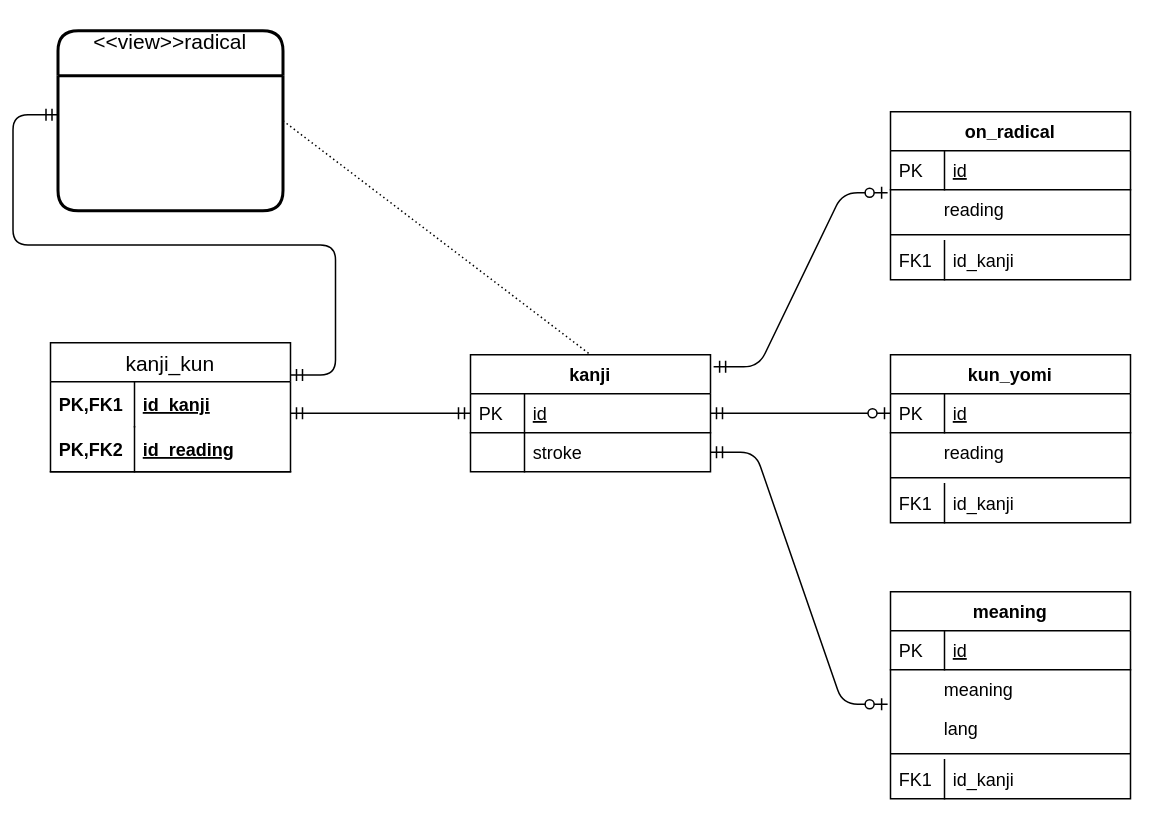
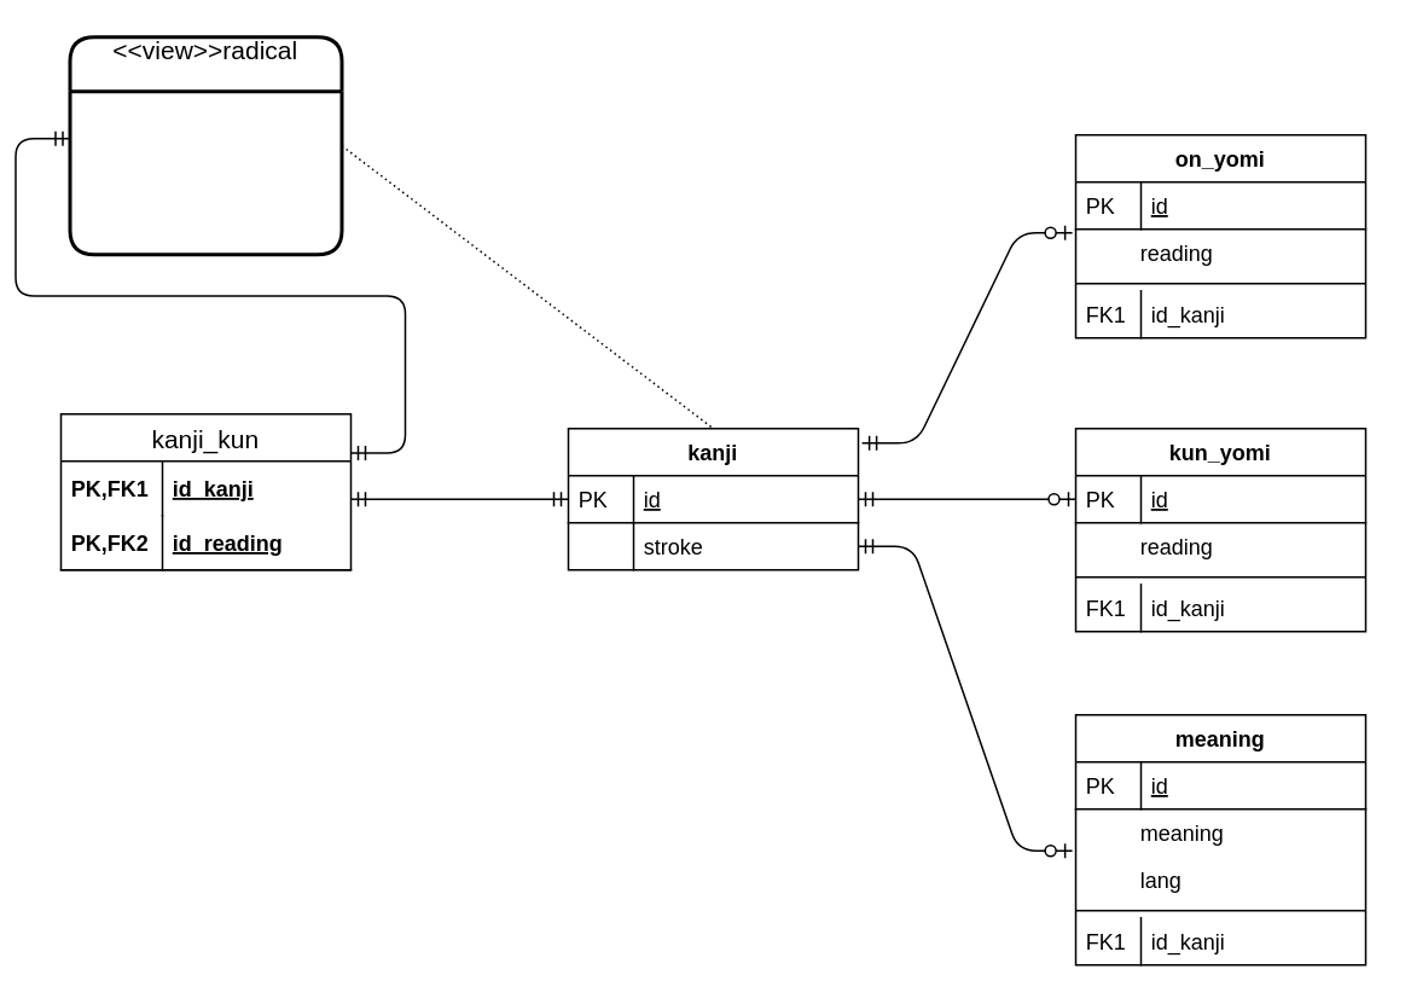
- <mxCell id="20" value="on_radical" style="swimlane;fontStyle=1;childLayout=stackLayout;horizontal=1;startSize=26;horizontalStack=0;resizeParent=1;resizeLast=0;collapsible=1;marginBottom=0;rounded=0;shadow=0;strokeWidth=1;" vertex="1" parent="1"><mxGeometry x="580" y="74" width="160" height="112" as="geometry"><mxRectangle x="20" y="80" width="160" height="26" as="alternateBounds" /></mxGeometry></mxCell>
+ <mxCell id="20" value="on_yomi" style="swimlane;fontStyle=1;childLayout=stackLayout;horizontal=1;startSize=26;horizontalStack=0;resizeParent=1;resizeLast=0;collapsible=1;marginBottom=0;rounded=0;shadow=0;strokeWidth=1;" vertex="1" parent="1"><mxGeometry x="580" y="74" width="160" height="112" as="geometry"><mxRectangle x="20" y="80" width="160" height="26" as="alternateBounds" /></mxGeometry></mxCell>
